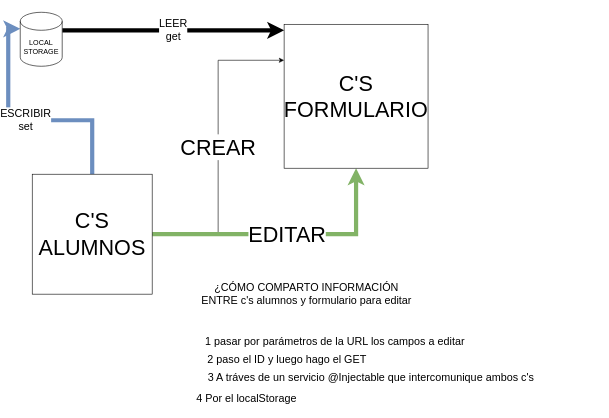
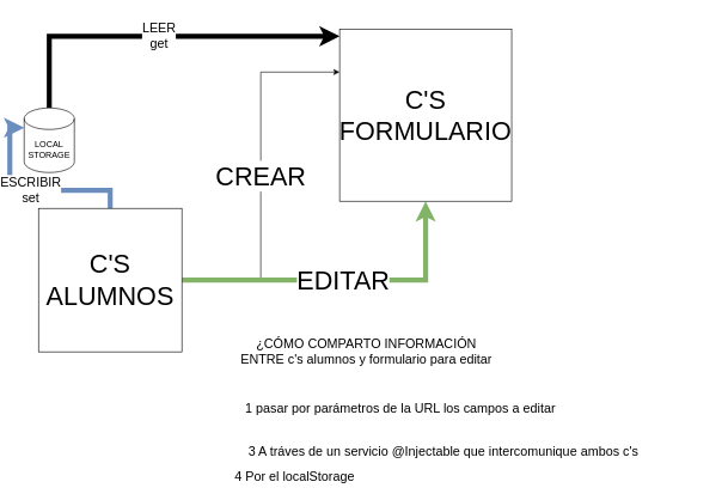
- <mxCell id="13" value="LOCAL&lt;br&gt;STORAGE" style="shape=cylinder3;whiteSpace=wrap;html=1;boundedLbl=1;backgroundOutline=1;size=15;" vertex="1" parent="1"><mxGeometry x="20" y="20" width="70" height="90" as="geometry" /></mxCell>
+ <mxCell id="13" value="LOCAL&lt;br&gt;STORAGE" style="shape=cylinder3;whiteSpace=wrap;html=1;boundedLbl=1;backgroundOutline=1;size=15;" vertex="1" parent="1"><mxGeometry x="20" y="150" width="70" height="90" as="geometry" /></mxCell>
- <mxCell id="9" value="&lt;font style=&quot;font-size: 18px&quot;&gt;2 paso el ID y luego hago el GET&lt;/font&gt;" style="text;html=1;strokeColor=none;fillColor=none;align=center;verticalAlign=middle;whiteSpace=wrap;rounded=0;" vertex="1" parent="1"><mxGeometry x="230" y="590" width="470" height="20" as="geometry" /></mxCell>
